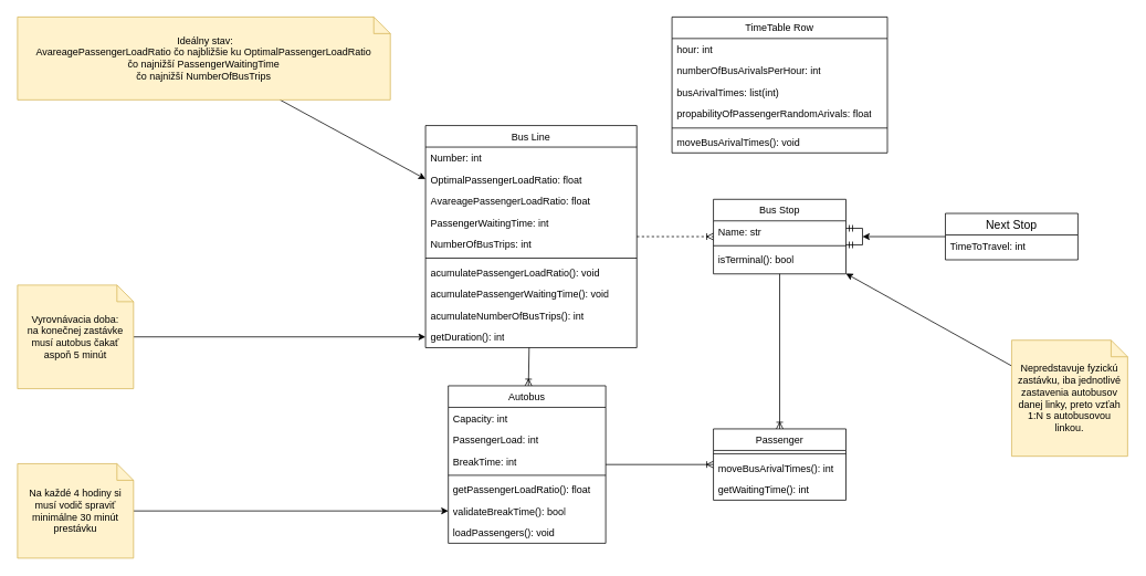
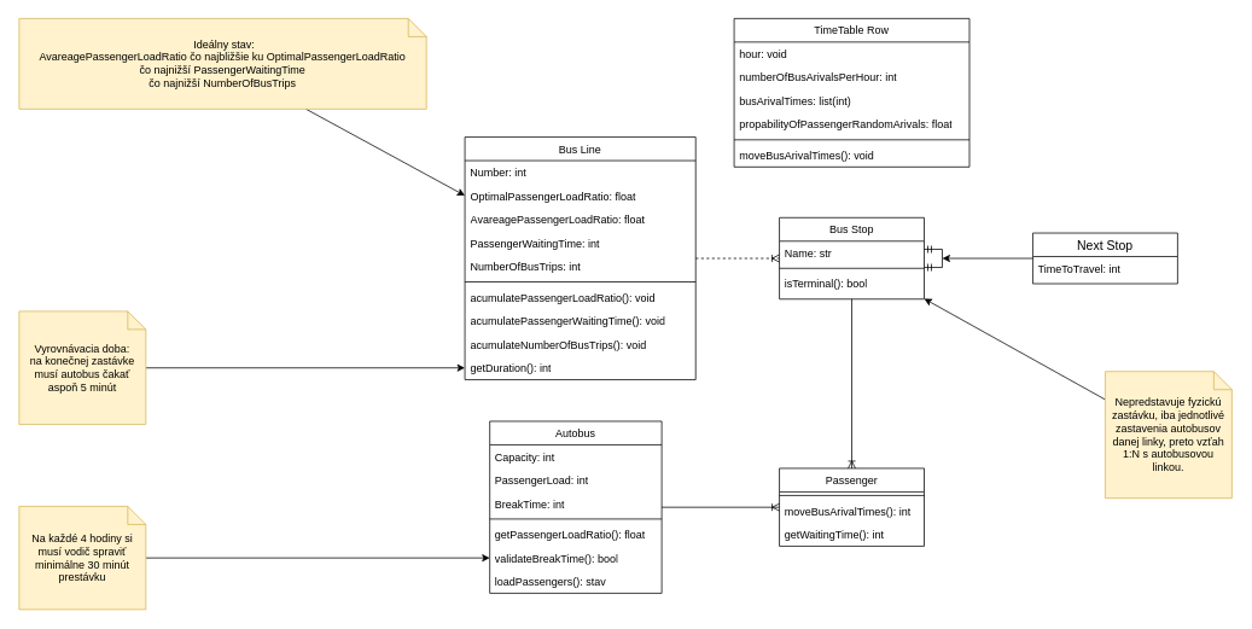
- <mxCell id="44" value="hour: int" style="text;align=left;verticalAlign=top;spacingLeft=4;spacingRight=4;overflow=hidden;rotatable=0;points=[[0,0.5],[1,0.5]];portConstraint=eastwest;" parent="43" vertex="1"><mxGeometry y="26" width="260" height="26" as="geometry" /></mxCell>
+ <mxCell id="44" value="hour: void" style="text;align=left;verticalAlign=top;spacingLeft=4;spacingRight=4;overflow=hidden;rotatable=0;points=[[0,0.5],[1,0.5]];portConstraint=eastwest;" parent="43" vertex="1"><mxGeometry y="26" width="260" height="26" as="geometry" /></mxCell>
- <mxCell id="27" value="acumulateNumberOfBusTrips(): int" style="text;strokeColor=none;fillColor=none;align=left;verticalAlign=top;spacingLeft=4;spacingRight=4;overflow=hidden;rotatable=0;points=[[0,0.5],[1,0.5]];portConstraint=eastwest;whiteSpace=wrap;html=1;" parent="18" vertex="1"><mxGeometry y="216" width="255" height="26" as="geometry" /></mxCell>
+ <mxCell id="27" value="acumulateNumberOfBusTrips(): void" style="text;strokeColor=none;fillColor=none;align=left;verticalAlign=top;spacingLeft=4;spacingRight=4;overflow=hidden;rotatable=0;points=[[0,0.5],[1,0.5]];portConstraint=eastwest;whiteSpace=wrap;html=1;" parent="18" vertex="1"><mxGeometry y="216" width="255" height="26" as="geometry" /></mxCell>
- <mxCell id="34" value="" style="fontSize=12;html=1;endArrow=ERoneToMany;rounded=0;" parent="1" source="18" target="2" edge="1"><mxGeometry width="100" height="100" relative="1" as="geometry"><mxPoint x="460" y="460" as="sourcePoint" /><mxPoint x="560" y="360" as="targetPoint" /></mxGeometry></mxCell>
- <mxCell id="9" value="loadPassengers(): void" style="text;strokeColor=none;fillColor=none;align=left;verticalAlign=top;spacingLeft=4;spacingRight=4;overflow=hidden;rotatable=0;points=[[0,0.5],[1,0.5]];portConstraint=eastwest;whiteSpace=wrap;html=1;" parent="2" vertex="1"><mxGeometry y="164" width="190" height="26" as="geometry" /></mxCell>
+ <mxCell id="9" value="loadPassengers(): stav" style="text;strokeColor=none;fillColor=none;align=left;verticalAlign=top;spacingLeft=4;spacingRight=4;overflow=hidden;rotatable=0;points=[[0,0.5],[1,0.5]];portConstraint=eastwest;whiteSpace=wrap;html=1;" parent="2" vertex="1"><mxGeometry y="164" width="190" height="26" as="geometry" /></mxCell>
